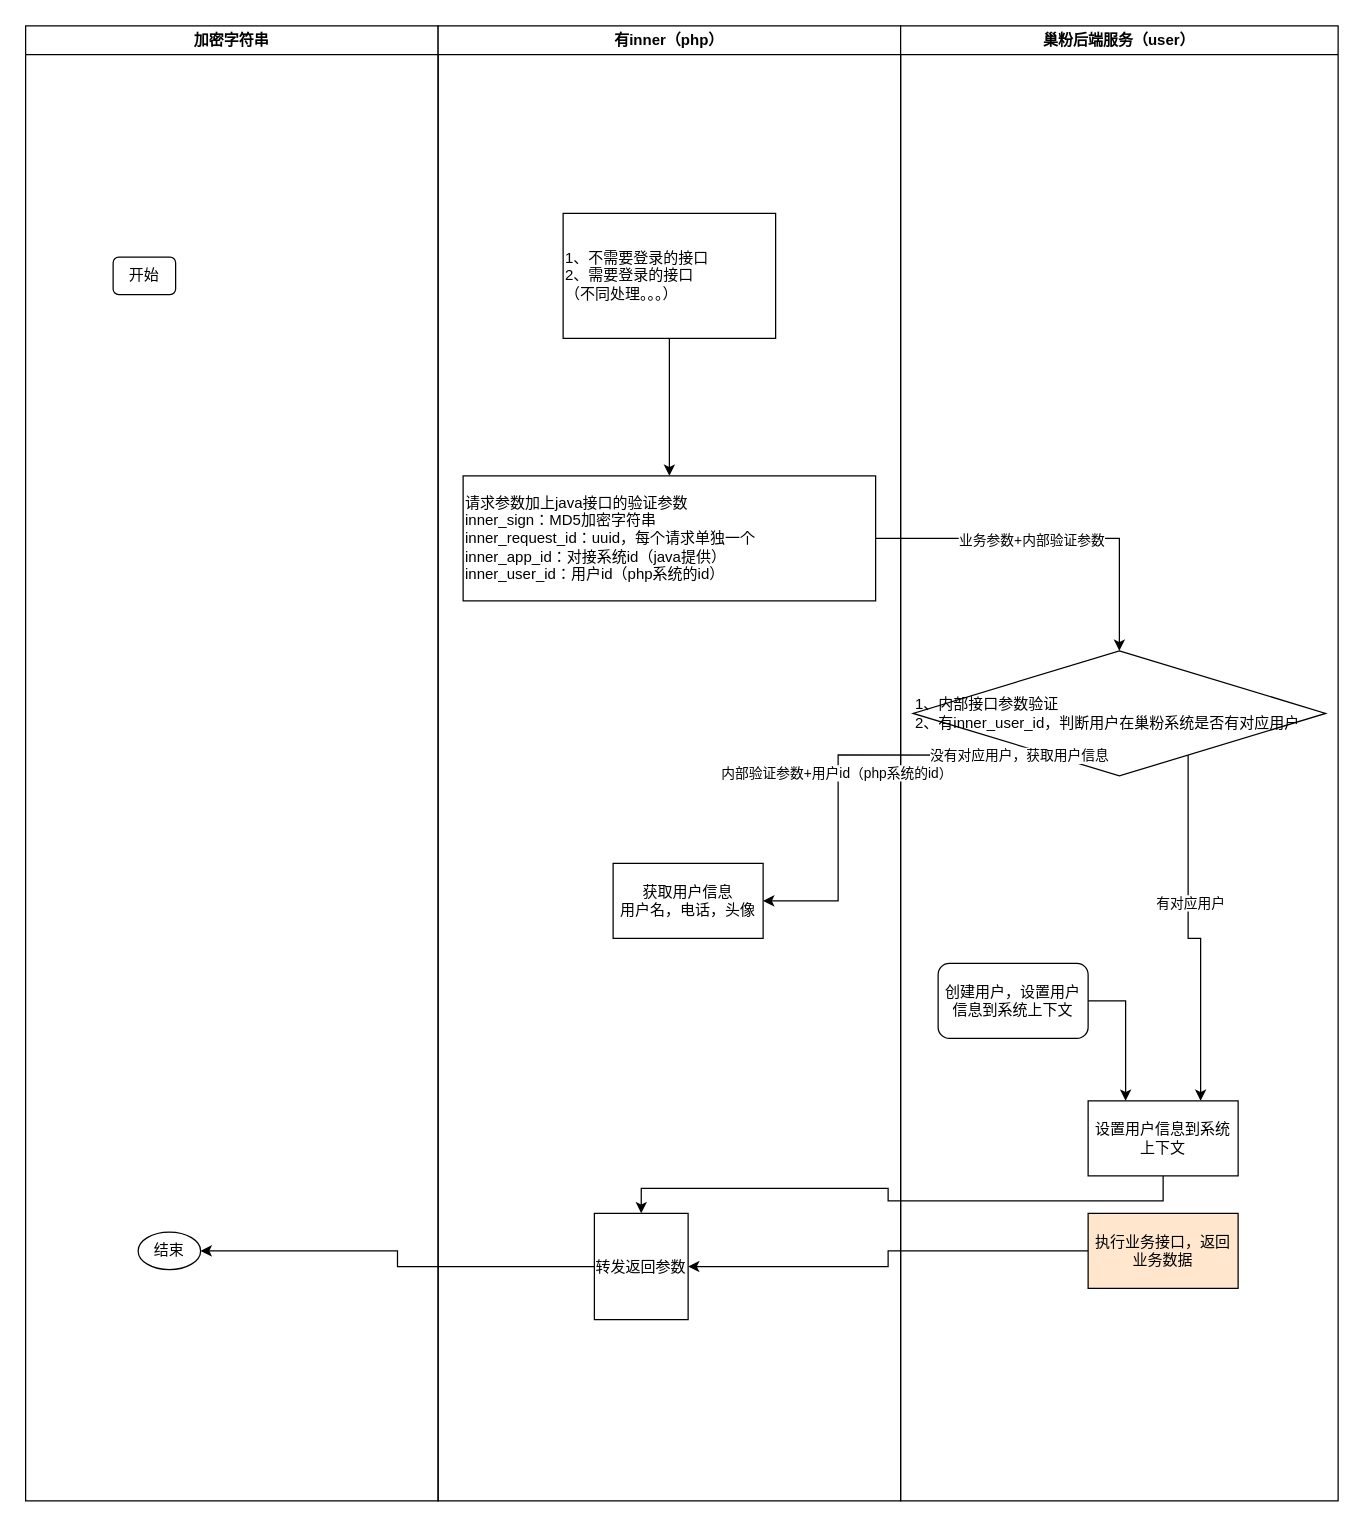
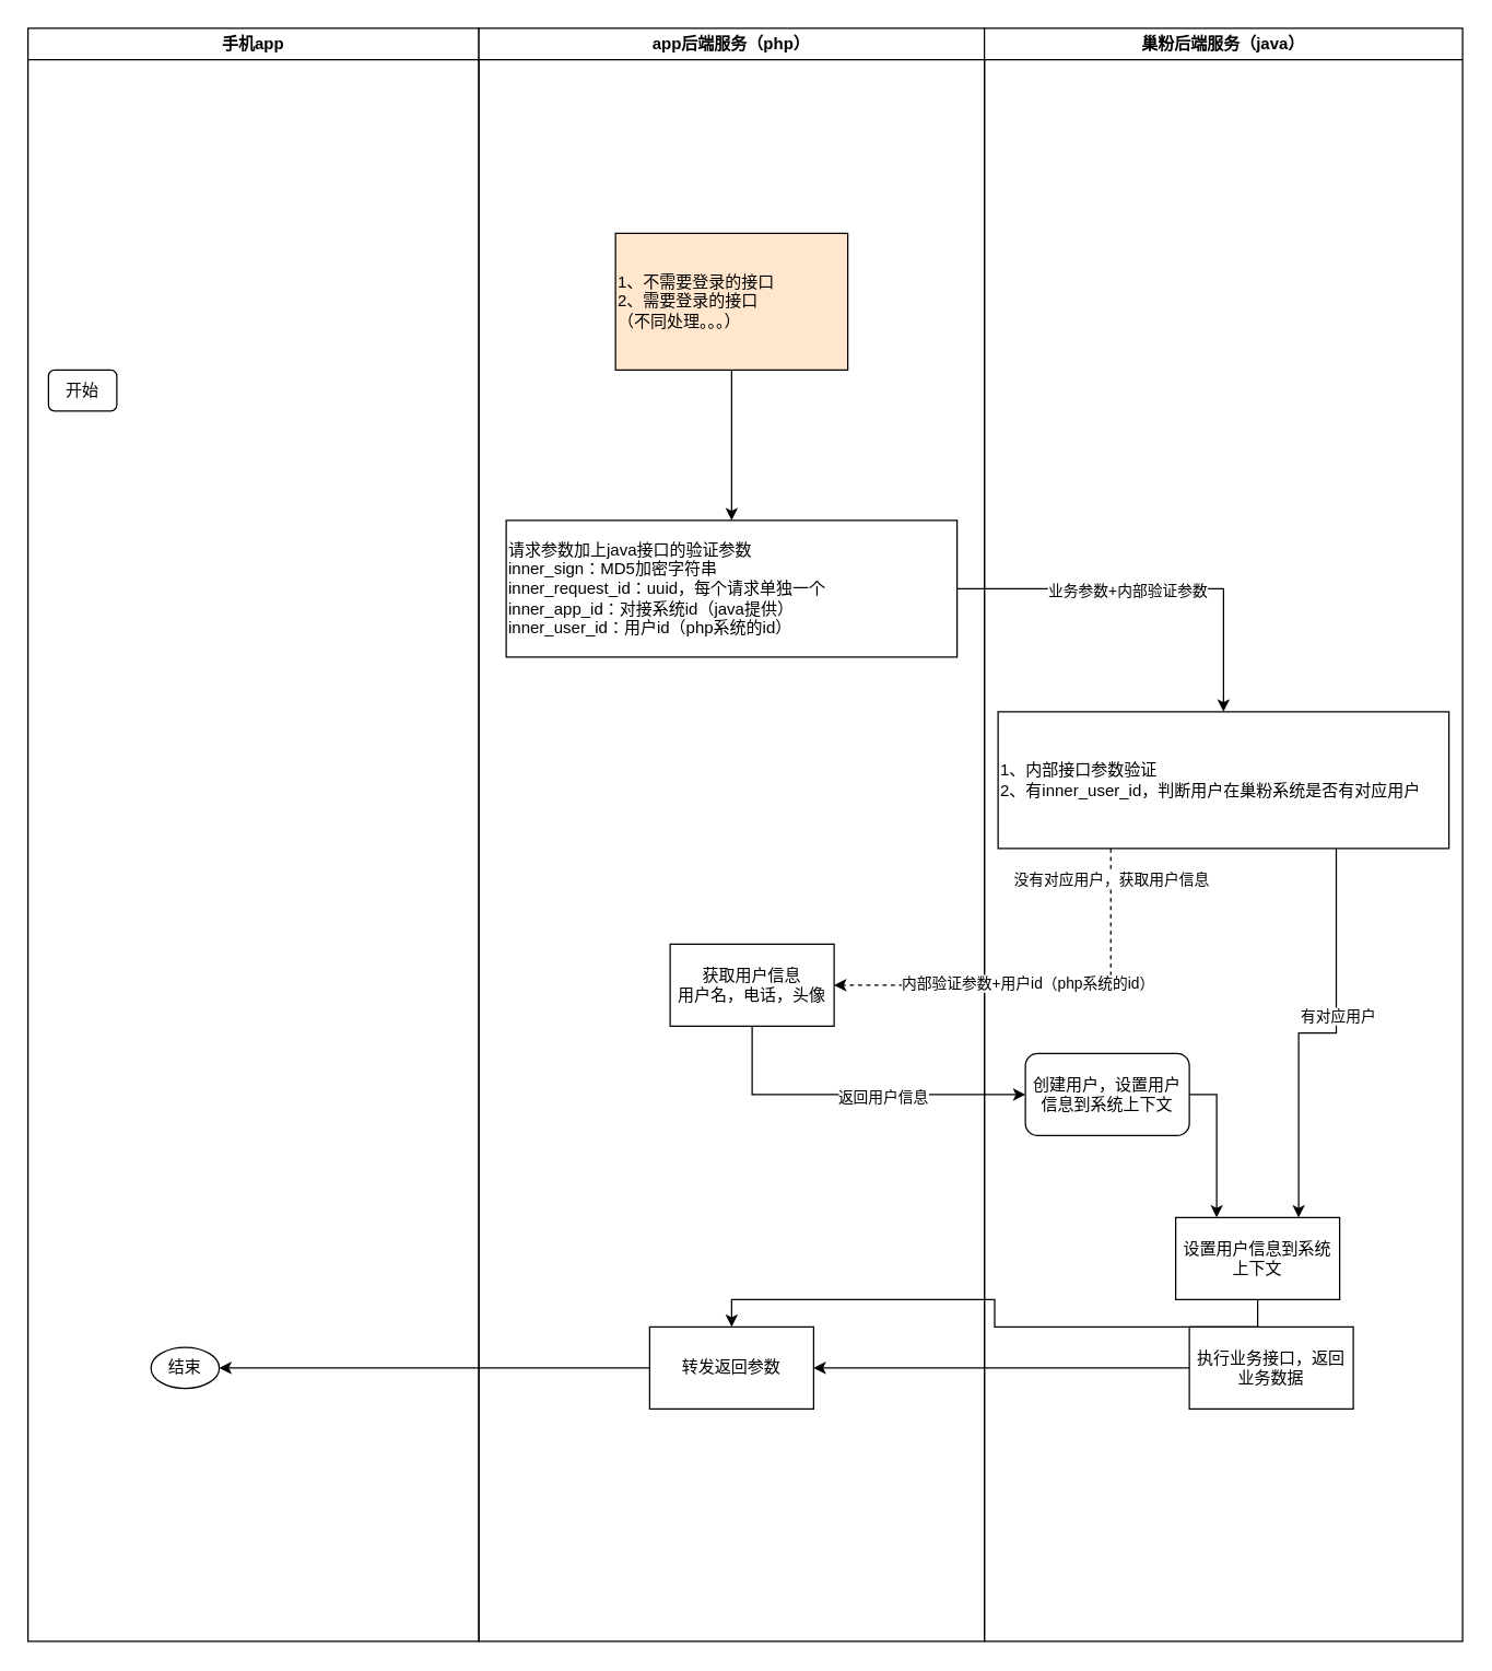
- <mxCell id="2" value="加密字符串" style="swimlane;whiteSpace=wrap;html=1;" vertex="1" parent="1"><mxGeometry x="20" y="20" width="330" height="1180" as="geometry" /></mxCell>
+ <mxCell id="2" value="手机app" style="swimlane;whiteSpace=wrap;html=1;" vertex="1" parent="1"><mxGeometry x="20" y="20" width="330" height="1180" as="geometry" /></mxCell>
- <mxCell id="5" value="有inner（php）" style="swimlane;whiteSpace=wrap;html=1;" vertex="1" parent="1"><mxGeometry x="350" y="20" width="370" height="1180" as="geometry" /></mxCell>
+ <mxCell id="5" value="app后端服务（php）" style="swimlane;whiteSpace=wrap;html=1;" vertex="1" parent="1"><mxGeometry x="350" y="20" width="370" height="1180" as="geometry" /></mxCell>
- <mxCell id="11" value="巢粉后端服务（user）" style="swimlane;whiteSpace=wrap;html=1;" vertex="1" parent="1"><mxGeometry x="720" y="20" width="350" height="1180" as="geometry" /></mxCell>
+ <mxCell id="11" value="巢粉后端服务（java）" style="swimlane;whiteSpace=wrap;html=1;" vertex="1" parent="1"><mxGeometry x="720" y="20" width="350" height="1180" as="geometry" /></mxCell>
- <mxCell id="3" value="开始" style="rounded=1;whiteSpace=wrap;html=1;" vertex="1" parent="2"><mxGeometry x="70" y="185" width="50" height="30" as="geometry" /></mxCell>
+ <mxCell id="3" value="开始" style="rounded=1;whiteSpace=wrap;html=1;" vertex="1" parent="2"><mxGeometry x="15" y="250" width="50" height="30" as="geometry" /></mxCell>
- <mxCell id="6" value="1、不需要登录的接口&lt;br&gt;2、需要登录的接口&lt;br&gt;（不同处理。。。）" style="rounded=0;whiteSpace=wrap;html=1;align=left;" vertex="1" parent="5"><mxGeometry x="100" y="150" width="170" height="100" as="geometry" /></mxCell>
+ <mxCell id="6" value="1、不需要登录的接口&lt;br&gt;2、需要登录的接口&lt;br&gt;（不同处理。。。）" style="rounded=0;whiteSpace=wrap;html=1;align=left;fillColor=#ffe6cc;" vertex="1" parent="5"><mxGeometry x="100" y="150" width="170" height="100" as="geometry" /></mxCell>
- <mxCell id="14" value="1、内部接口参数验证&lt;br&gt;2、有inner_user_id，判断用户在巢粉系统是否有对应用户" style="rhombus;whiteSpace=wrap;html=1;align=left;" vertex="1" parent="11"><mxGeometry x="10" y="500" width="330" height="100" as="geometry" /></mxCell>
+ <mxCell id="14" value="1、内部接口参数验证&lt;br&gt;2、有inner_user_id，判断用户在巢粉系统是否有对应用户" style="rounded=0;whiteSpace=wrap;html=1;align=left;" vertex="1" parent="11"><mxGeometry x="10" y="500" width="330" height="100" as="geometry" /></mxCell>
- <mxCell id="22" style="edgeStyle=orthogonalEdgeStyle;rounded=0;orthogonalLoop=1;jettySize=auto;html=1;exitX=0.25;exitY=1;exitDx=0;exitDy=0;entryX=1;entryY=0.5;entryDx=0;entryDy=0;" edge="1" parent="1" source="14" target="9"><mxGeometry relative="1" as="geometry" /></mxCell>
+ <mxCell id="22" style="edgeStyle=orthogonalEdgeStyle;rounded=0;orthogonalLoop=1;jettySize=auto;html=1;exitX=0.25;exitY=1;exitDx=0;exitDy=0;entryX=1;entryY=0.5;entryDx=0;entryDy=0;dashed=1;" edge="1" parent="1" source="14" target="9"><mxGeometry relative="1" as="geometry" /></mxCell>
+ <mxCell id="25" style="edgeStyle=orthogonalEdgeStyle;rounded=0;orthogonalLoop=1;jettySize=auto;html=1;exitX=0.5;exitY=1;exitDx=0;exitDy=0;entryX=0;entryY=0.5;entryDx=0;entryDy=0;" edge="1" parent="1" source="9" target="16"><mxGeometry relative="1" as="geometry" /></mxCell>
+ <mxCell id="26" value="返回用户信息" style="edgeLabel;html=1;align=center;verticalAlign=middle;resizable=0;points=[];" vertex="1" connectable="0" parent="25"><mxGeometry x="0.16" y="-1" relative="1" as="geometry"><mxPoint as="offset" /></mxGeometry></mxCell>
- <mxCell id="19" value="设置用户信息到系统上下文" style="rounded=0;whiteSpace=wrap;html=1;" vertex="1" parent="11"><mxGeometry x="150" y="860" width="120" height="60" as="geometry" /></mxCell>
+ <mxCell id="19" value="设置用户信息到系统上下文" style="rounded=0;whiteSpace=wrap;html=1;" vertex="1" parent="11"><mxGeometry x="140" y="870" width="120" height="60" as="geometry" /></mxCell>
- <mxCell id="17" value="执行业务接口，返回业务数据" style="rounded=0;whiteSpace=wrap;html=1;fillColor=#ffe6cc;" vertex="1" parent="11"><mxGeometry x="150" y="950" width="120" height="60" as="geometry" /></mxCell>
+ <mxCell id="17" value="执行业务接口，返回业务数据" style="rounded=0;whiteSpace=wrap;html=1;" vertex="1" parent="11"><mxGeometry x="150" y="950" width="120" height="60" as="geometry" /></mxCell>
- <mxCell id="10" value="转发返回参数" style="rounded=0;whiteSpace=wrap;html=1;" vertex="1" parent="5"><mxGeometry x="125" y="950" width="75" height="85" as="geometry" /></mxCell>
+ <mxCell id="10" value="转发返回参数" style="rounded=0;whiteSpace=wrap;html=1;" vertex="1" parent="5"><mxGeometry x="125" y="950" width="120" height="60" as="geometry" /></mxCell>
